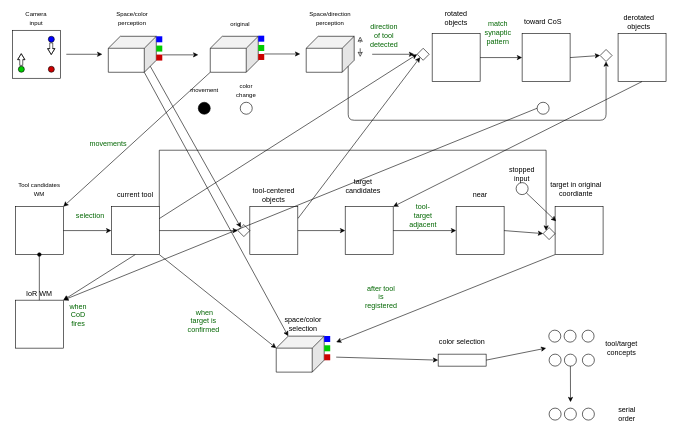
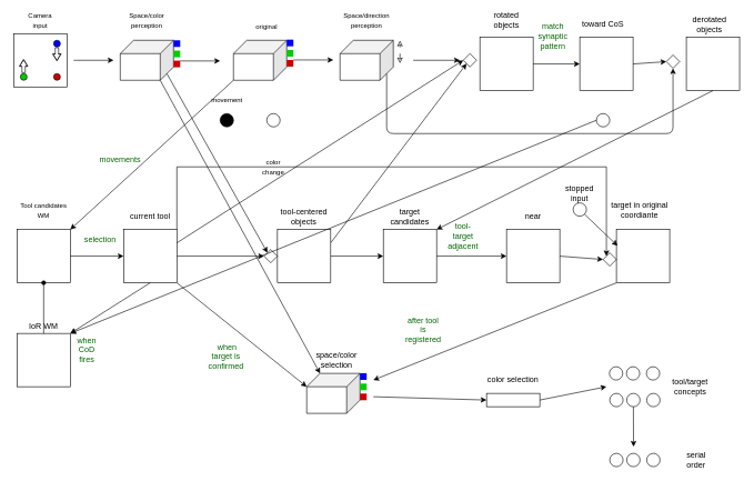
- <mxCell id="56" value="&lt;font color=&quot;#006600&quot;&gt;direction of tool detected&lt;/font&gt;" style="text;html=1;strokeColor=none;fillColor=none;align=center;verticalAlign=middle;whiteSpace=wrap;rounded=0;" vertex="1" parent="1"><mxGeometry x="620" y="49" width="40" height="20" as="geometry" /></mxCell>
- <mxCell id="25" value="&lt;font style=&quot;font-size: 10px&quot;&gt;color change&lt;br&gt;&lt;/font&gt;" style="text;html=1;strokeColor=none;fillColor=none;align=center;verticalAlign=middle;whiteSpace=wrap;rounded=0;" vertex="1" parent="1"><mxGeometry x="390" y="140" width="40" height="20" as="geometry" /></mxCell>
+ <mxCell id="25" value="&lt;font style=&quot;font-size: 10px&quot;&gt;color change&lt;br&gt;&lt;/font&gt;" style="text;html=1;strokeColor=none;fillColor=none;align=center;verticalAlign=middle;whiteSpace=wrap;rounded=0;" vertex="1" parent="1"><mxGeometry x="390" y="240" width="40" height="20" as="geometry" /></mxCell>
- <mxCell id="44" value="&lt;div&gt;target&lt;/div&gt;&lt;div&gt;candidates&lt;br&gt;&lt;/div&gt;" style="text;html=1;strokeColor=none;fillColor=none;align=center;verticalAlign=middle;whiteSpace=wrap;rounded=0;" vertex="1" parent="1"><mxGeometry x="560" y="299" width="90" height="20" as="geometry" /></mxCell>
+ <mxCell id="44" value="&lt;div&gt;target&lt;/div&gt;&lt;div&gt;candidates&lt;br&gt;&lt;/div&gt;" style="text;html=1;strokeColor=none;fillColor=none;align=center;verticalAlign=middle;whiteSpace=wrap;rounded=0;" vertex="1" parent="1"><mxGeometry x="570" y="314" width="90" height="20" as="geometry" /></mxCell>
- <mxCell id="75" value="&lt;font color=&quot;#006600&quot;&gt;tool-target adjacent&lt;br&gt;&lt;/font&gt;" style="text;html=1;strokeColor=none;fillColor=none;align=center;verticalAlign=middle;whiteSpace=wrap;rounded=0;" vertex="1" parent="1"><mxGeometry x="685" y="348.5" width="40" height="20" as="geometry" /></mxCell>
+ <mxCell id="75" value="&lt;font color=&quot;#006600&quot;&gt;tool-target adjacent&lt;br&gt;&lt;/font&gt;" style="text;html=1;strokeColor=none;fillColor=none;align=center;verticalAlign=middle;whiteSpace=wrap;rounded=0;" vertex="1" parent="1"><mxGeometry x="675" y="343.5" width="40" height="20" as="geometry" /></mxCell>
